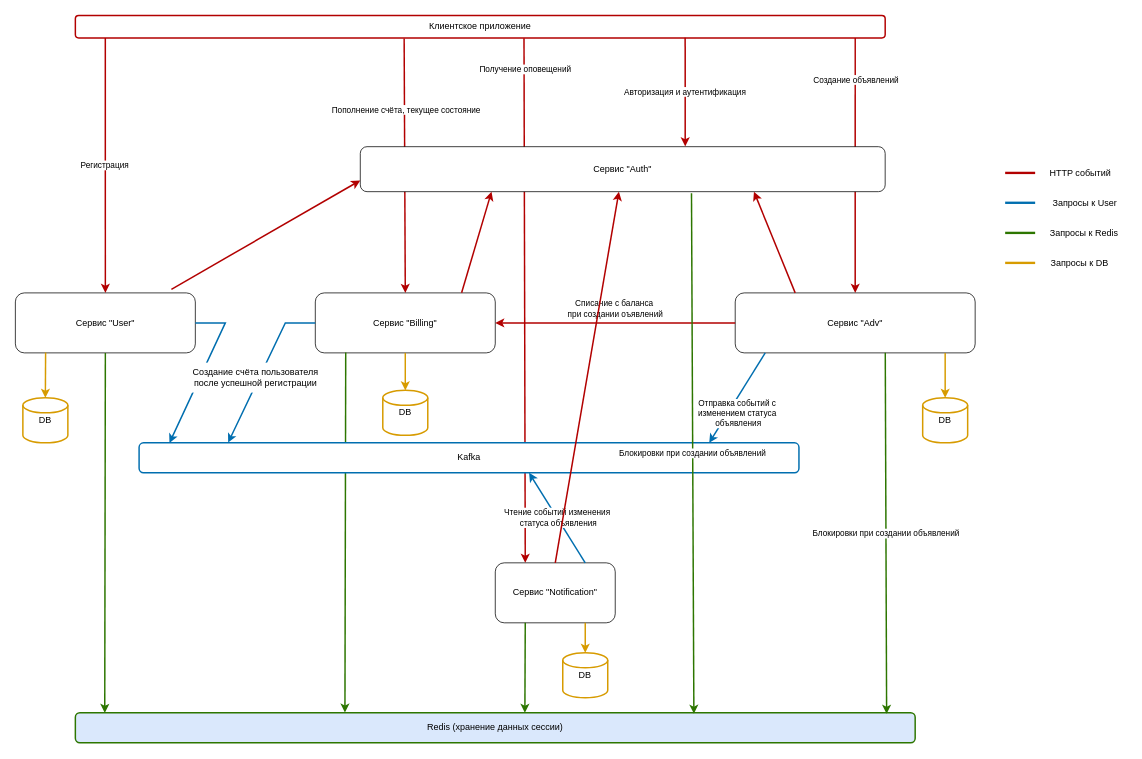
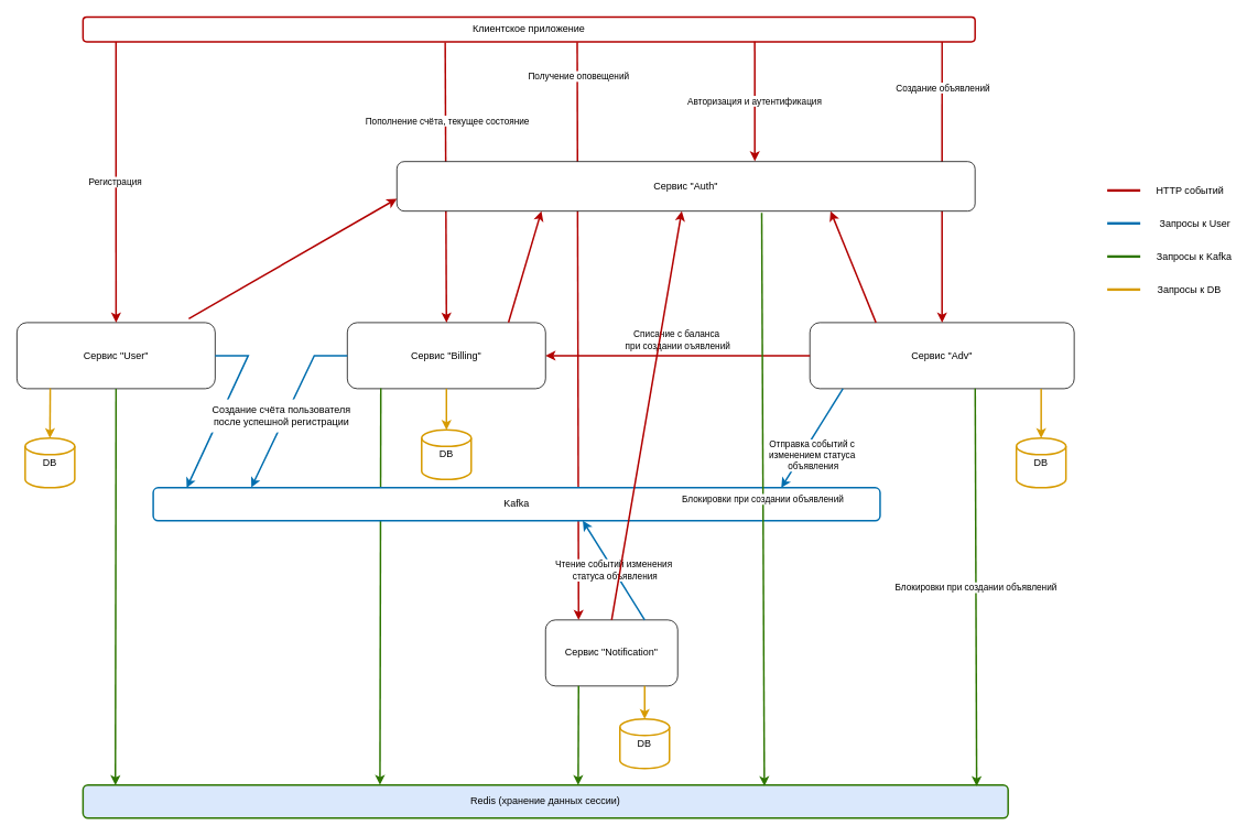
- <mxCell id="43" value="Запросы к Redis" style="text;html=1;align=center;verticalAlign=middle;resizable=0;points=[];autosize=1;strokeColor=none;fillColor=none;" parent="1" vertex="1"><mxGeometry x="1390" y="295" width="110" height="30" as="geometry" /></mxCell>
+ <mxCell id="43" value="Запросы к Kafka" style="text;html=1;align=center;verticalAlign=middle;resizable=0;points=[];autosize=1;strokeColor=none;fillColor=none;" parent="1" vertex="1"><mxGeometry x="1390" y="295" width="110" height="30" as="geometry" /></mxCell>
